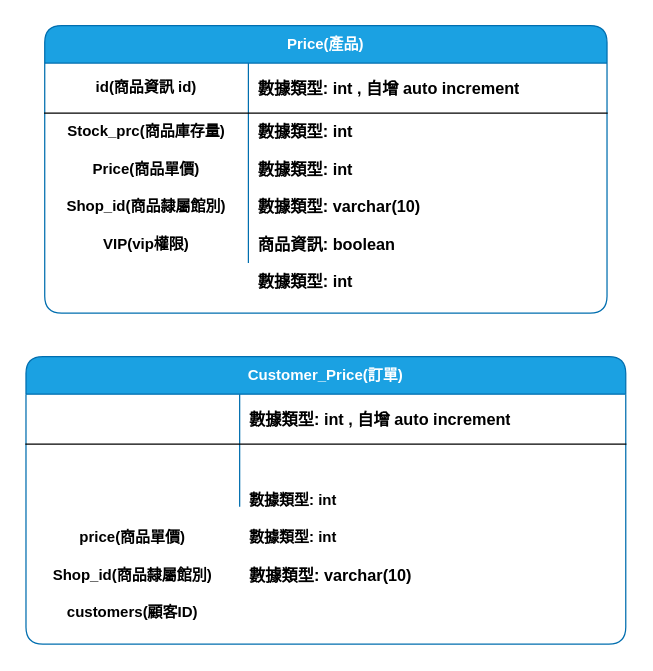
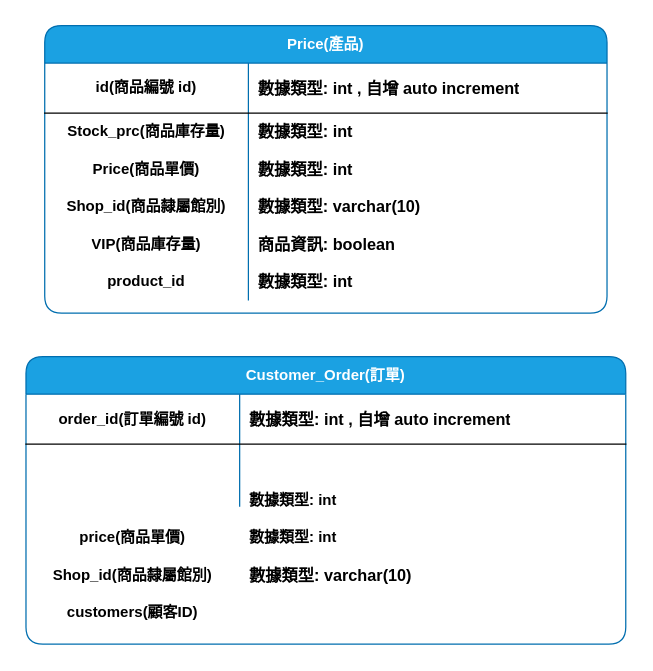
- <mxCell id="4" value="&lt;b&gt;id(商品資訊 id)&lt;/b&gt;" style="shape=partialRectangle;html=1;whiteSpace=wrap;connectable=0;fillColor=none;top=0;left=0;bottom=0;right=0;overflow=hidden;" parent="3" vertex="1"><mxGeometry width="163" height="40" as="geometry" /></mxCell>
+ <mxCell id="4" value="&lt;b&gt;id(商品編號 id)&lt;/b&gt;" style="shape=partialRectangle;html=1;whiteSpace=wrap;connectable=0;fillColor=none;top=0;left=0;bottom=0;right=0;overflow=hidden;" parent="3" vertex="1"><mxGeometry width="163" height="40" as="geometry" /></mxCell>
- <mxCell id="16" value="&lt;b&gt;VIP(vip權限)&lt;/b&gt;" style="shape=partialRectangle;html=1;whiteSpace=wrap;connectable=0;fillColor=none;top=0;left=0;bottom=0;right=0;overflow=hidden;" parent="15" vertex="1"><mxGeometry width="163" height="30" as="geometry" /></mxCell>
+ <mxCell id="16" value="&lt;b&gt;VIP(商品庫存量)&lt;/b&gt;" style="shape=partialRectangle;html=1;whiteSpace=wrap;connectable=0;fillColor=none;top=0;left=0;bottom=0;right=0;overflow=hidden;" parent="15" vertex="1"><mxGeometry width="163" height="30" as="geometry" /></mxCell>
+ <mxCell id="19" value="&lt;b&gt;product_id&lt;/b&gt;" style="shape=partialRectangle;html=1;whiteSpace=wrap;connectable=0;fillColor=none;top=0;left=0;bottom=0;right=0;overflow=hidden;" parent="18" vertex="1"><mxGeometry width="163" height="30" as="geometry" /></mxCell>
- <mxCell id="21" value="Customer_Price(訂單)" style="shape=table;html=1;whiteSpace=wrap;startSize=30;container=1;collapsible=0;childLayout=tableLayout;fixedRows=1;rowLines=0;fontStyle=1;align=center;rounded=1;fillColor=#1ba1e2;strokeColor=#006EAF;fontColor=#ffffff;" parent="1" vertex="1"><mxGeometry x="20" y="285" width="480" height="230" as="geometry" /></mxCell>
+ <mxCell id="21" value="Customer_Order(訂單)" style="shape=table;html=1;whiteSpace=wrap;startSize=30;container=1;collapsible=0;childLayout=tableLayout;fixedRows=1;rowLines=0;fontStyle=1;align=center;rounded=1;fillColor=#1ba1e2;strokeColor=#006EAF;fontColor=#ffffff;" parent="1" vertex="1"><mxGeometry x="20" y="285" width="480" height="230" as="geometry" /></mxCell>
+ <mxCell id="23" value="&lt;b&gt;order_id(訂單編號 id)&lt;/b&gt;" style="shape=partialRectangle;html=1;whiteSpace=wrap;connectable=0;fillColor=none;top=0;left=0;bottom=0;right=0;overflow=hidden;" parent="22" vertex="1"><mxGeometry width="171" height="40" as="geometry" /></mxCell>
